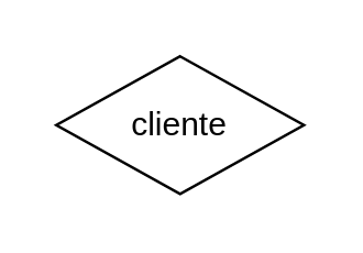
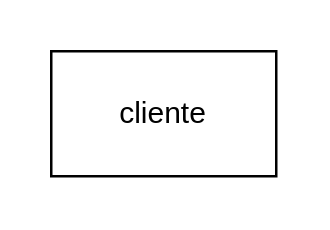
- <mxCell id="2" value="cliente" style="rhombus;whiteSpace=wrap;html=1;" vertex="1" parent="1"><mxGeometry x="20" y="20" width="90" height="50" as="geometry" /></mxCell>
+ <mxCell id="2" value="cliente" style="rounded=0;whiteSpace=wrap;html=1;" vertex="1" parent="1"><mxGeometry x="20" y="20" width="90" height="50" as="geometry" /></mxCell>
